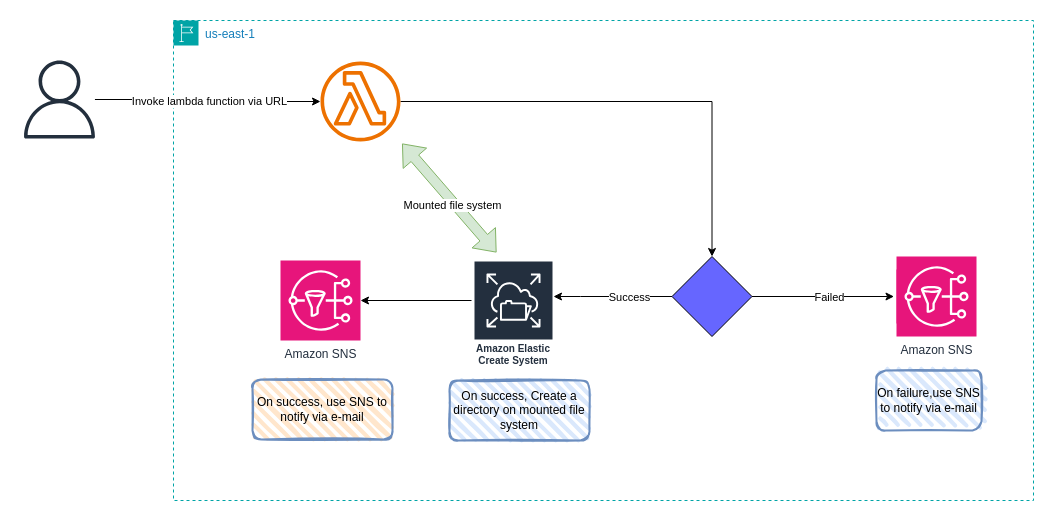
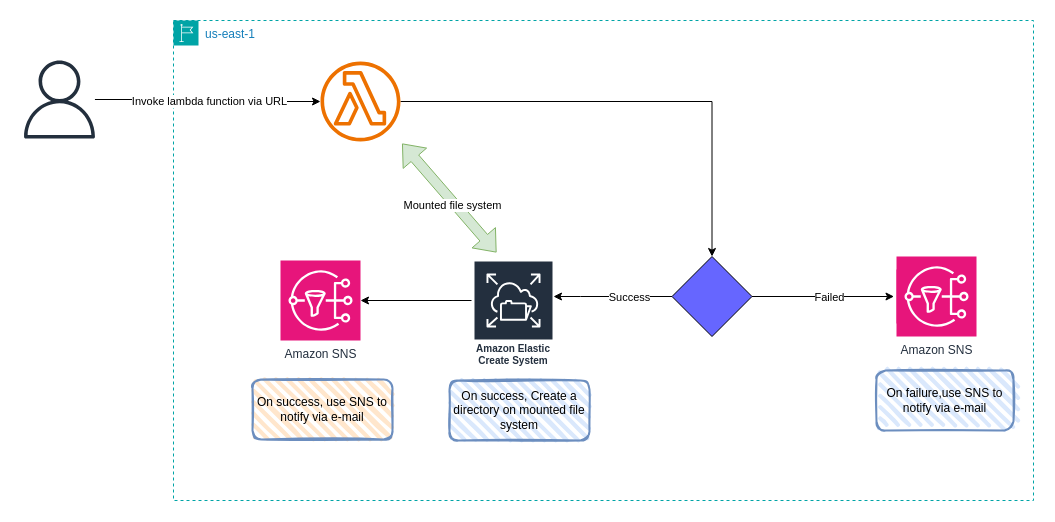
- <mxCell id="13" value="On failure,use SNS to notify via e-mail" style="rounded=1;whiteSpace=wrap;html=1;strokeWidth=2;fillWeight=4;hachureGap=8;hachureAngle=45;fillColor=#dae8fc;sketch=1;strokeColor=#6c8ebf;" parent="2" vertex="1"><mxGeometry x="703" y="350" width="105" height="60" as="geometry" /></mxCell>
+ <mxCell id="13" value="On failure,use SNS to notify via e-mail" style="rounded=1;whiteSpace=wrap;html=1;strokeWidth=2;fillWeight=4;hachureGap=8;hachureAngle=45;fillColor=#dae8fc;sketch=1;strokeColor=#6c8ebf;" parent="2" vertex="1"><mxGeometry x="703" y="350" width="137" height="60" as="geometry" /></mxCell>
